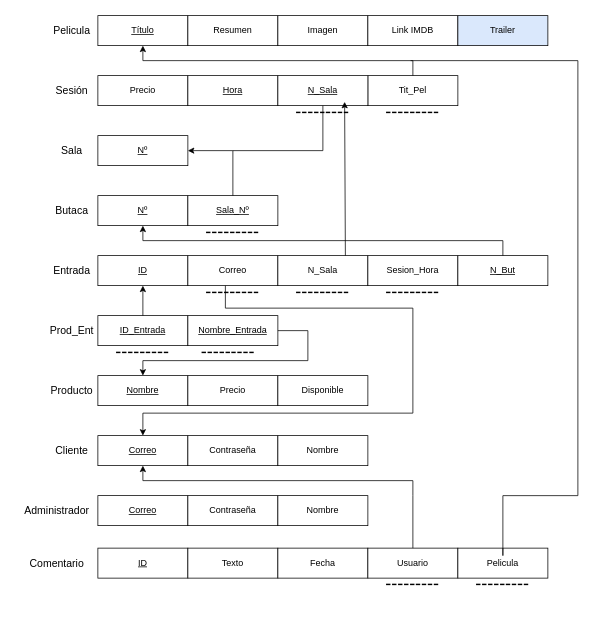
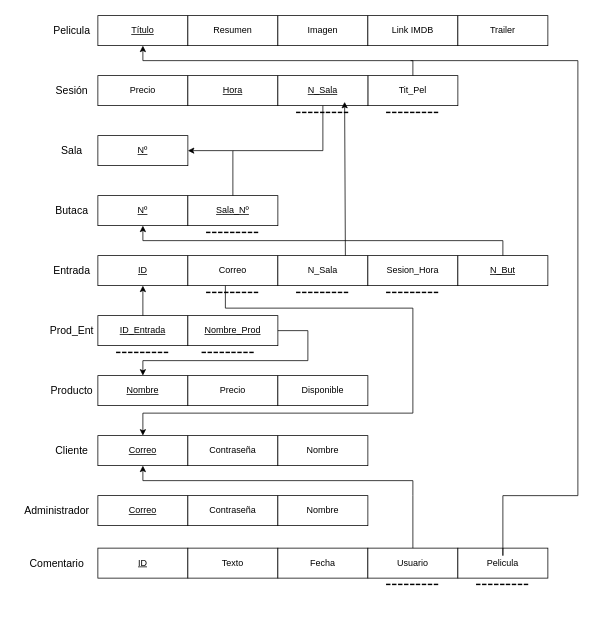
- <mxCell id="13" value="Trailer" style="rounded=0;whiteSpace=wrap;html=1;fillColor=#dae8fc;" parent="1" vertex="1"><mxGeometry x="610" y="20" width="120" height="40" as="geometry" /></mxCell>
+ <mxCell id="13" value="Trailer" style="rounded=0;whiteSpace=wrap;html=1;" parent="1" vertex="1"><mxGeometry x="610" y="20" width="120" height="40" as="geometry" /></mxCell>
- <mxCell id="39" value="&lt;u&gt;Nombre_Entrada&lt;/u&gt;" style="rounded=0;whiteSpace=wrap;html=1;" parent="1" vertex="1"><mxGeometry x="250" y="420" width="120" height="40" as="geometry" /></mxCell>
+ <mxCell id="39" value="&lt;u&gt;Nombre_Prod&lt;/u&gt;" style="rounded=0;whiteSpace=wrap;html=1;" parent="1" vertex="1"><mxGeometry x="250" y="420" width="120" height="40" as="geometry" /></mxCell>
